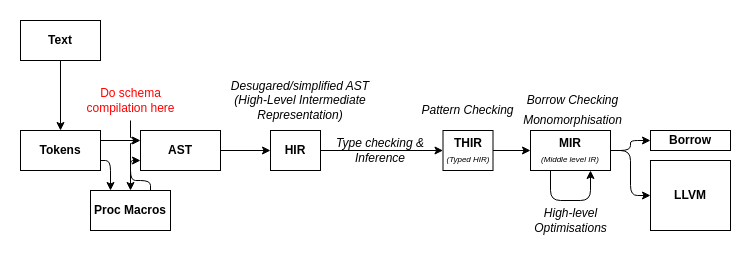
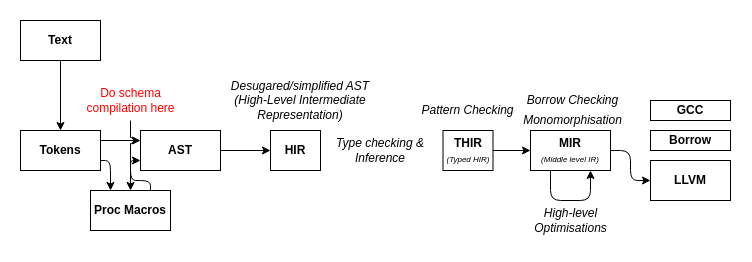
+ <mxCell id="17" value="GCC" style="rounded=0;whiteSpace=wrap;html=1;fontStyle=1" vertex="1" parent="1"><mxGeometry x="650" y="100" width="80" height="20" as="geometry" /></mxCell>
- <mxCell id="12" style="edgeStyle=orthogonalEdgeStyle;html=1;exitX=1;exitY=0.5;exitDx=0;exitDy=0;entryX=0;entryY=0.5;entryDx=0;entryDy=0;" edge="1" parent="1" source="14" target="16"><mxGeometry relative="1" as="geometry" /></mxCell>
- <mxCell id="7" style="edgeStyle=orthogonalEdgeStyle;html=1;exitX=1;exitY=0.5;exitDx=0;exitDy=0;entryX=0;entryY=0.5;entryDx=0;entryDy=0;" edge="1" parent="1" source="8" target="10"><mxGeometry relative="1" as="geometry" /></mxCell>
- <mxCell id="15" value="LLVM" style="rounded=0;whiteSpace=wrap;html=1;fontStyle=1" vertex="1" parent="1"><mxGeometry x="650" y="160" width="80" height="70" as="geometry" /></mxCell>
+ <mxCell id="15" value="LLVM" style="rounded=0;whiteSpace=wrap;html=1;fontStyle=1" vertex="1" parent="1"><mxGeometry x="650" y="160" width="80" height="40" as="geometry" /></mxCell>
